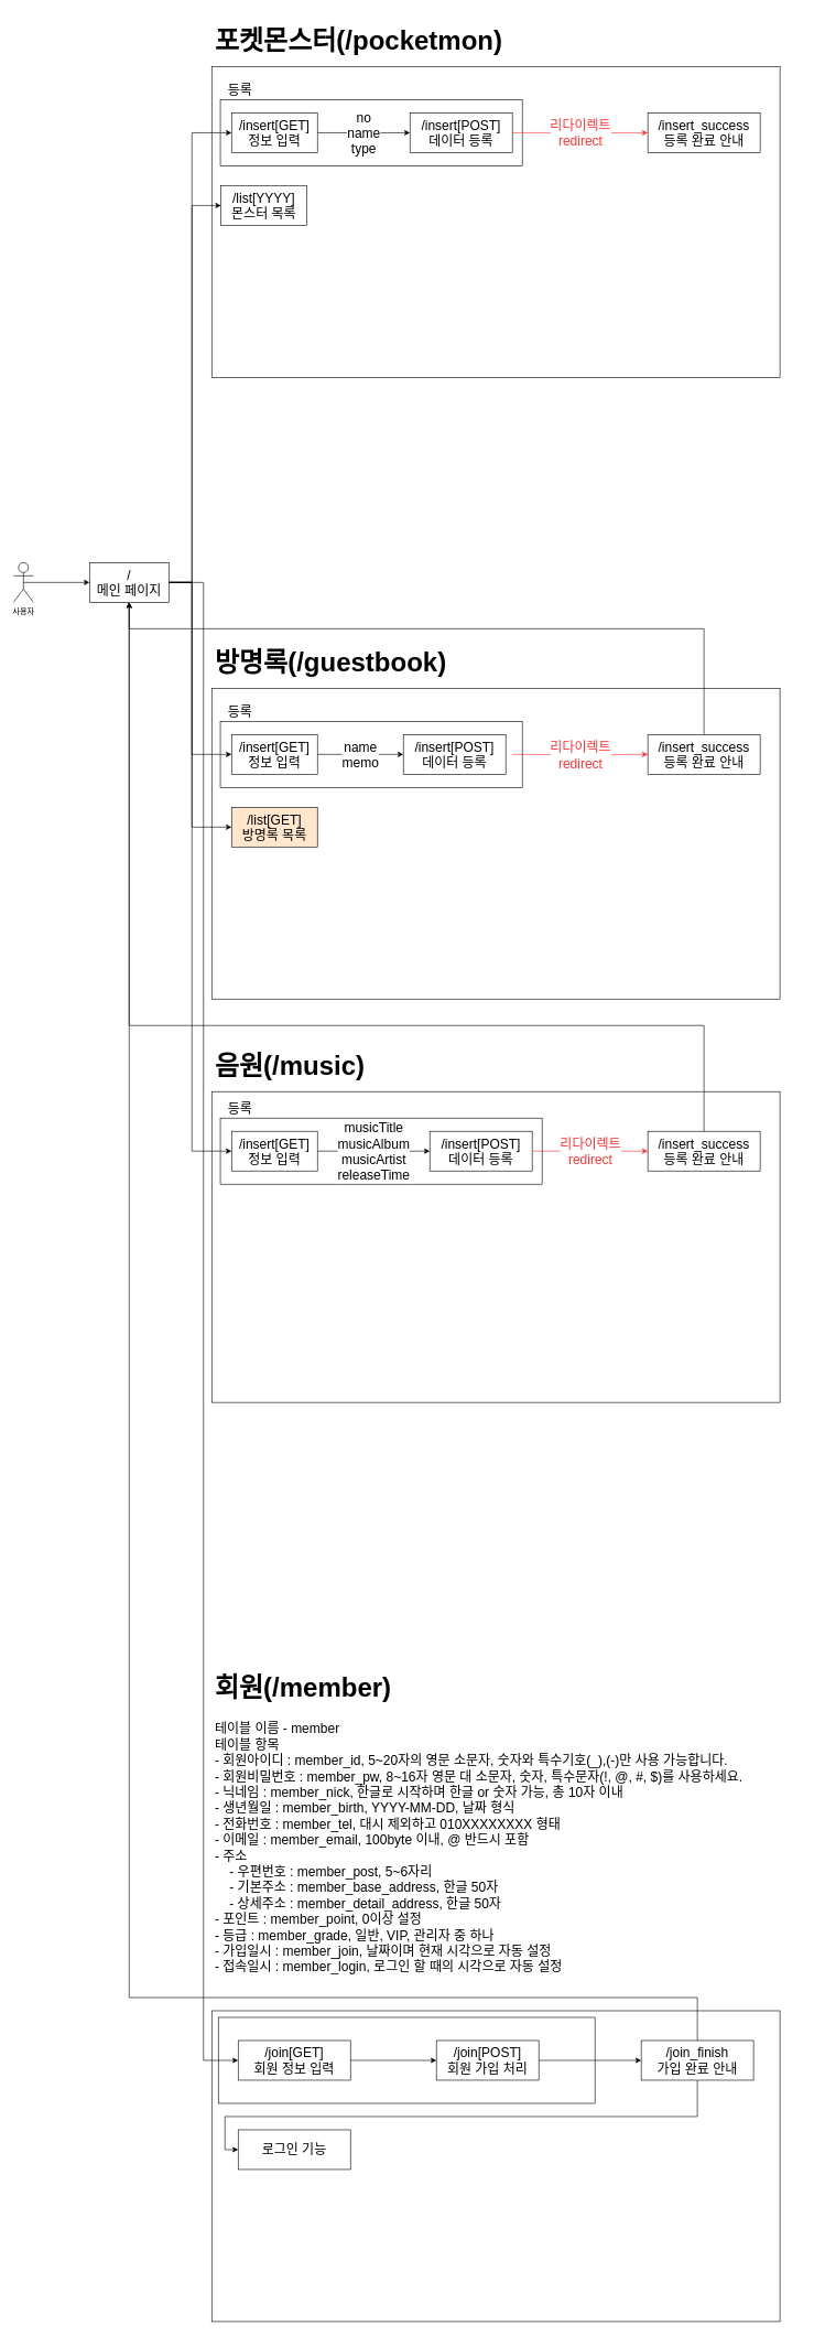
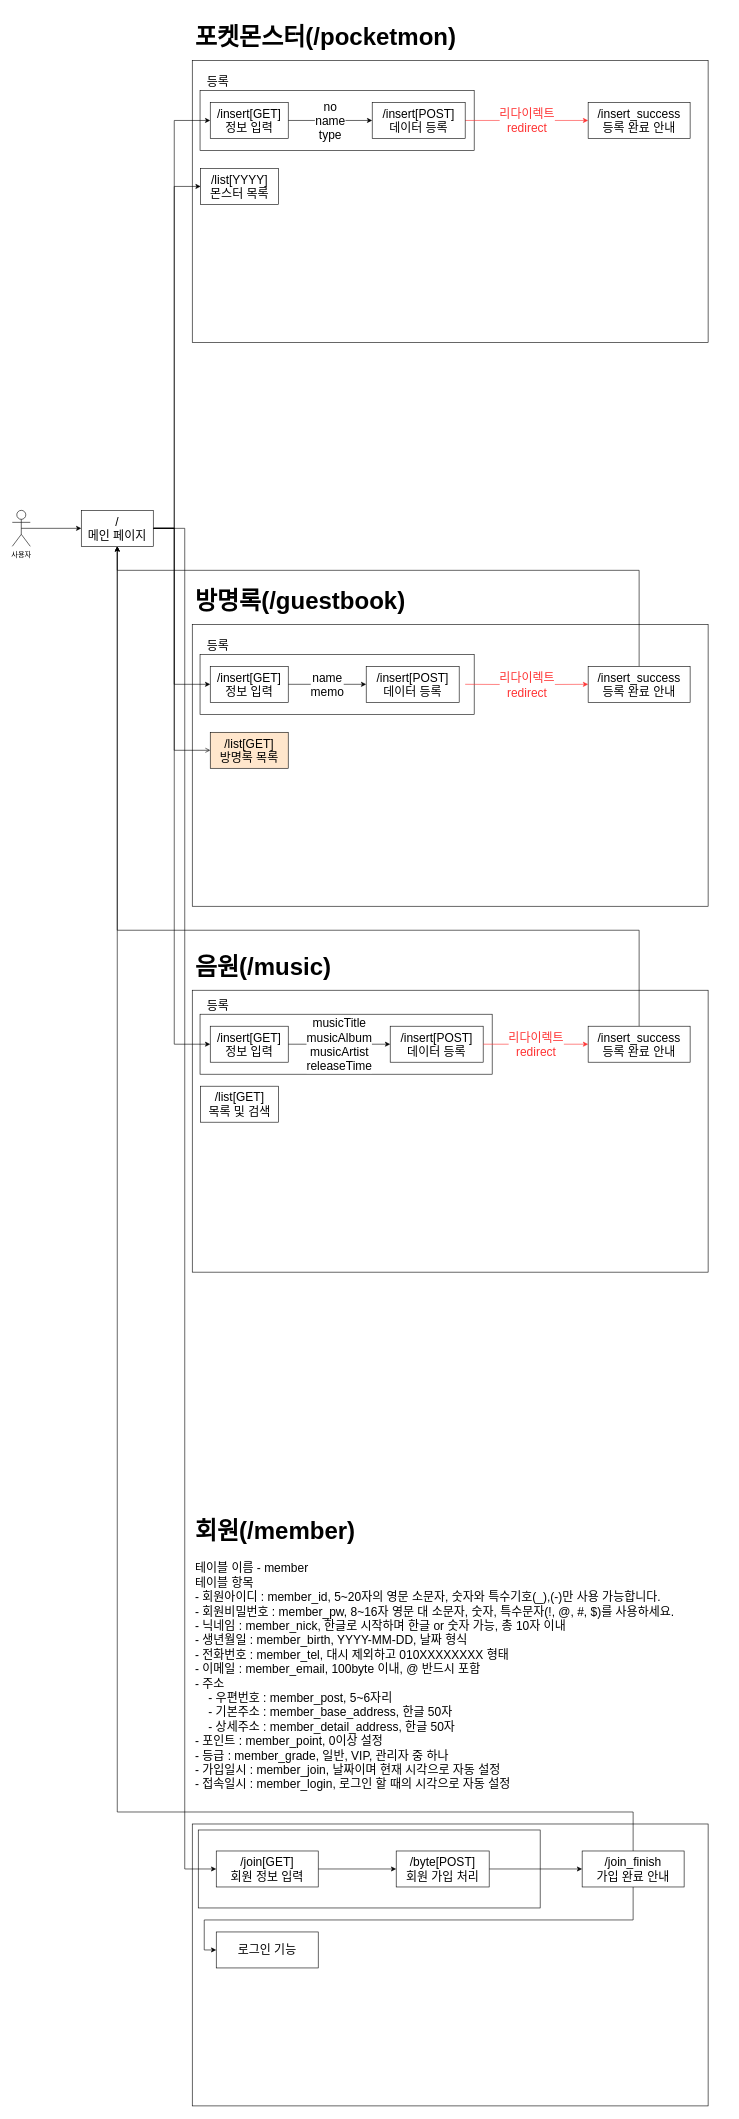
- <mxCell id="16" style="edgeStyle=orthogonalEdgeStyle;rounded=0;orthogonalLoop=1;jettySize=auto;html=1;entryX=0;entryY=0.5;entryDx=0;entryDy=0;" edge="1" parent="1" source="17" target="52"><mxGeometry relative="1" as="geometry"><Array as="points"><mxPoint x="290" y="880" /><mxPoint x="290" y="1250" /></Array></mxGeometry></mxCell>
+ <mxCell id="16" style="edgeStyle=orthogonalEdgeStyle;rounded=0;orthogonalLoop=1;jettySize=auto;html=1;entryX=0;entryY=0.5;entryDx=0;entryDy=0;endArrow=open;" edge="1" parent="1" source="17" target="52"><mxGeometry relative="1" as="geometry"><Array as="points"><mxPoint x="290" y="880" /><mxPoint x="290" y="1250" /></Array></mxGeometry></mxCell>
+ <mxCell id="53" value="/list[GET]&lt;br&gt;목록 및 검색" style="rounded=0;whiteSpace=wrap;html=1;fontSize=20;" vertex="1" parent="1"><mxGeometry x="334" y="1810" width="130" height="60" as="geometry" /></mxCell>
- <mxCell id="44" value="/join[POST]&lt;br&gt;회원 가입 처리" style="rounded=0;whiteSpace=wrap;html=1;fontSize=20;" parent="1" vertex="1"><mxGeometry x="660" y="3085" width="155" height="60" as="geometry" /></mxCell>
+ <mxCell id="44" value="/byte[POST]&lt;br&gt;회원 가입 처리" style="rounded=0;whiteSpace=wrap;html=1;fontSize=20;" parent="1" vertex="1"><mxGeometry x="660" y="3085" width="155" height="60" as="geometry" /></mxCell>
